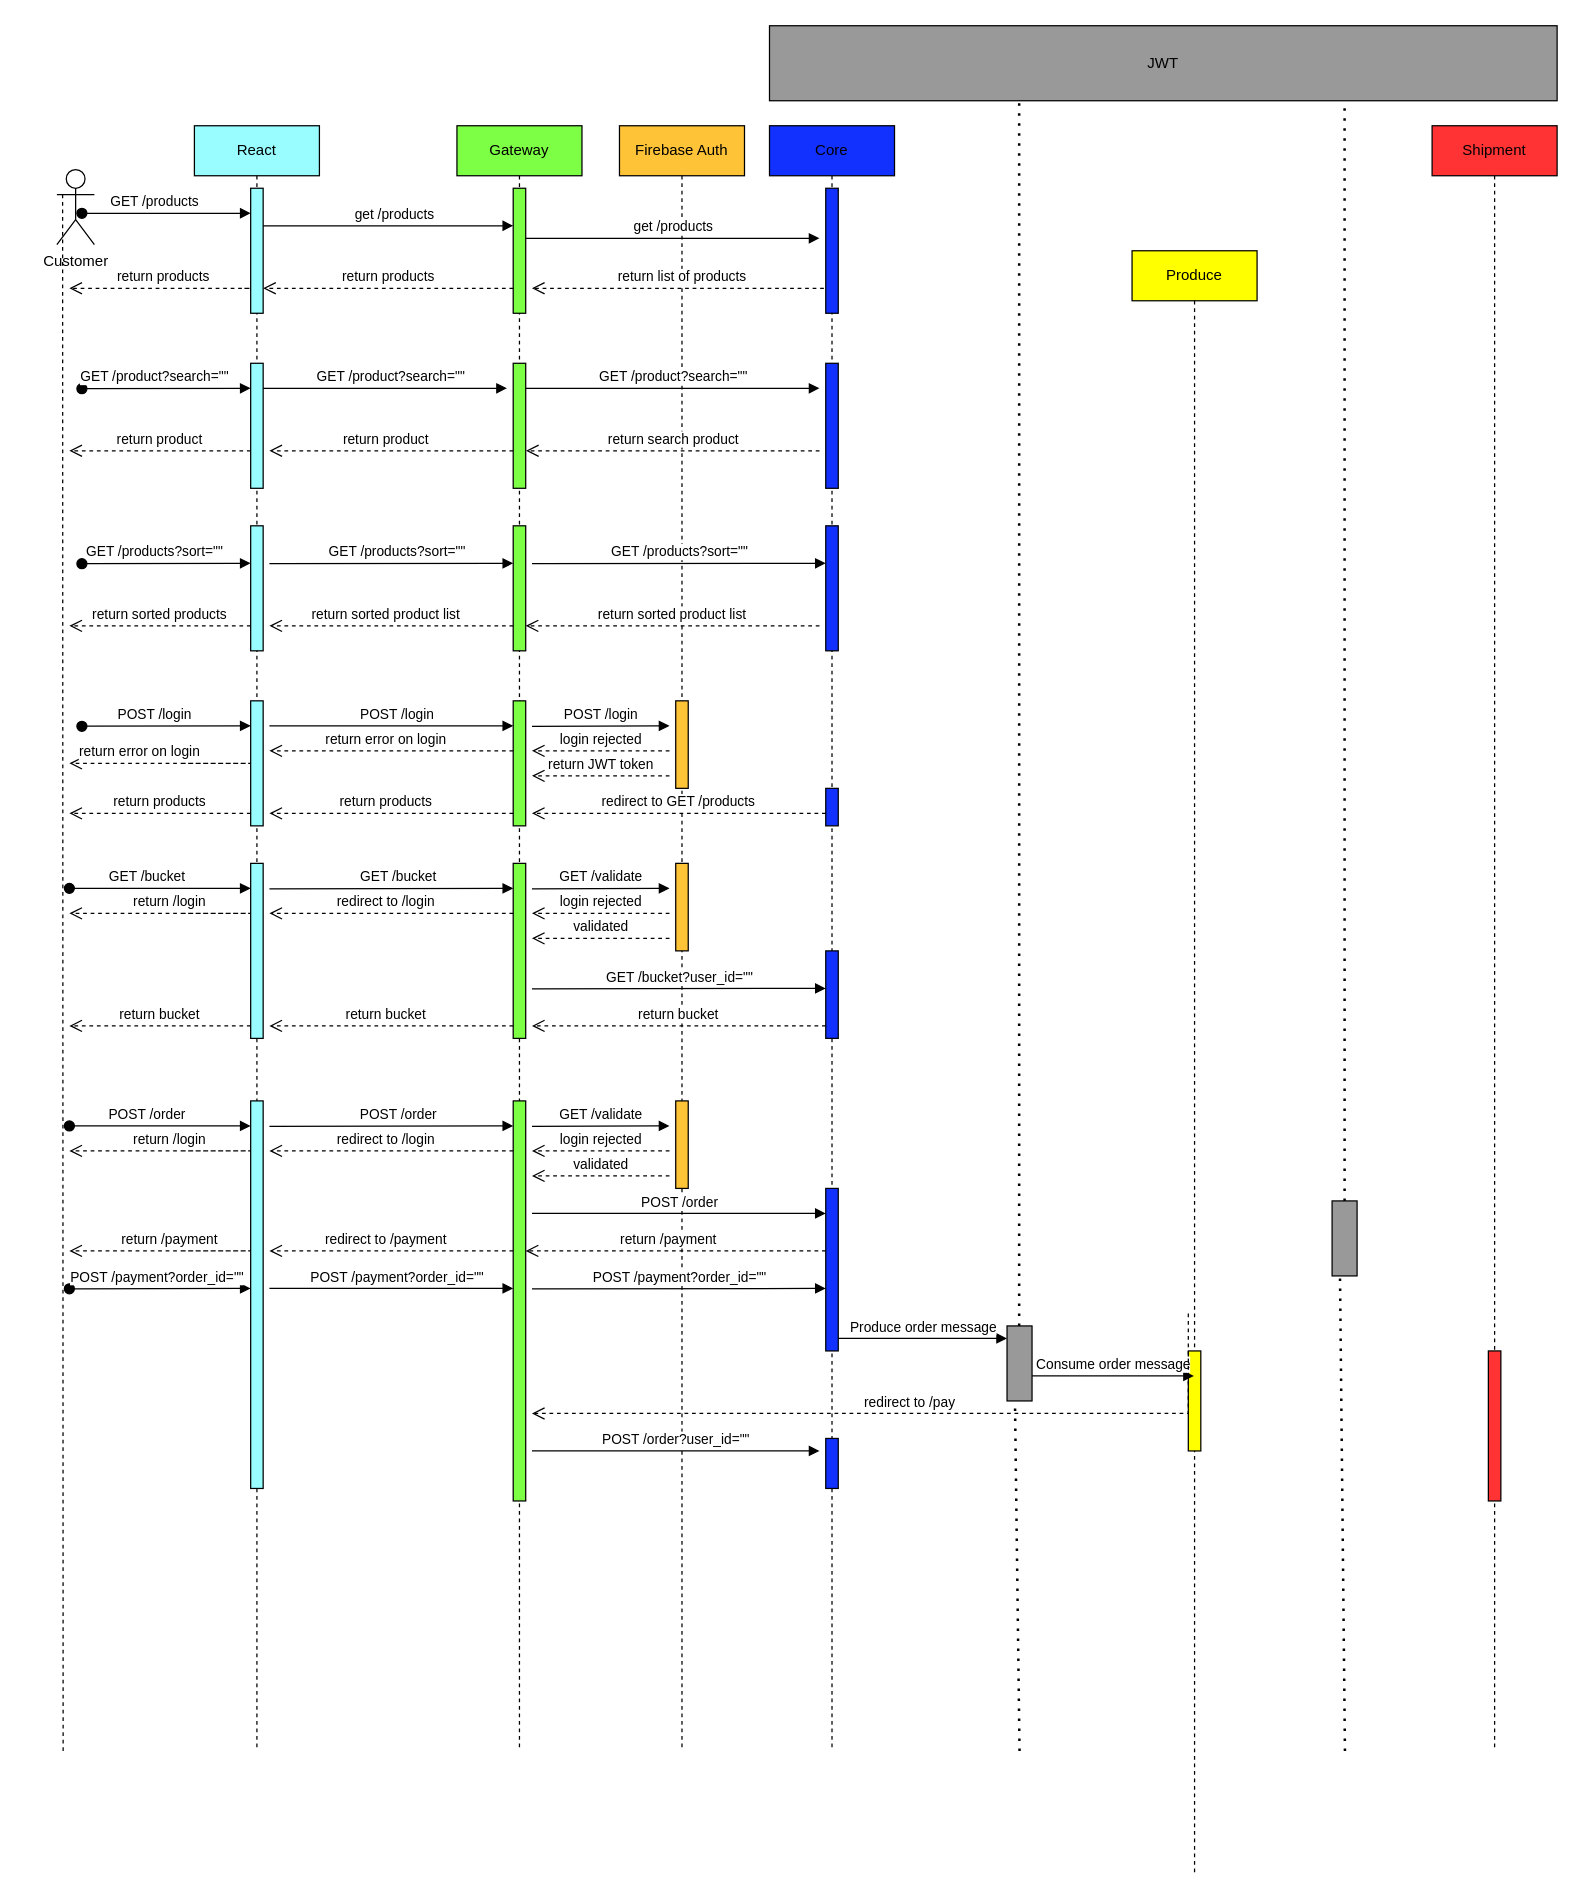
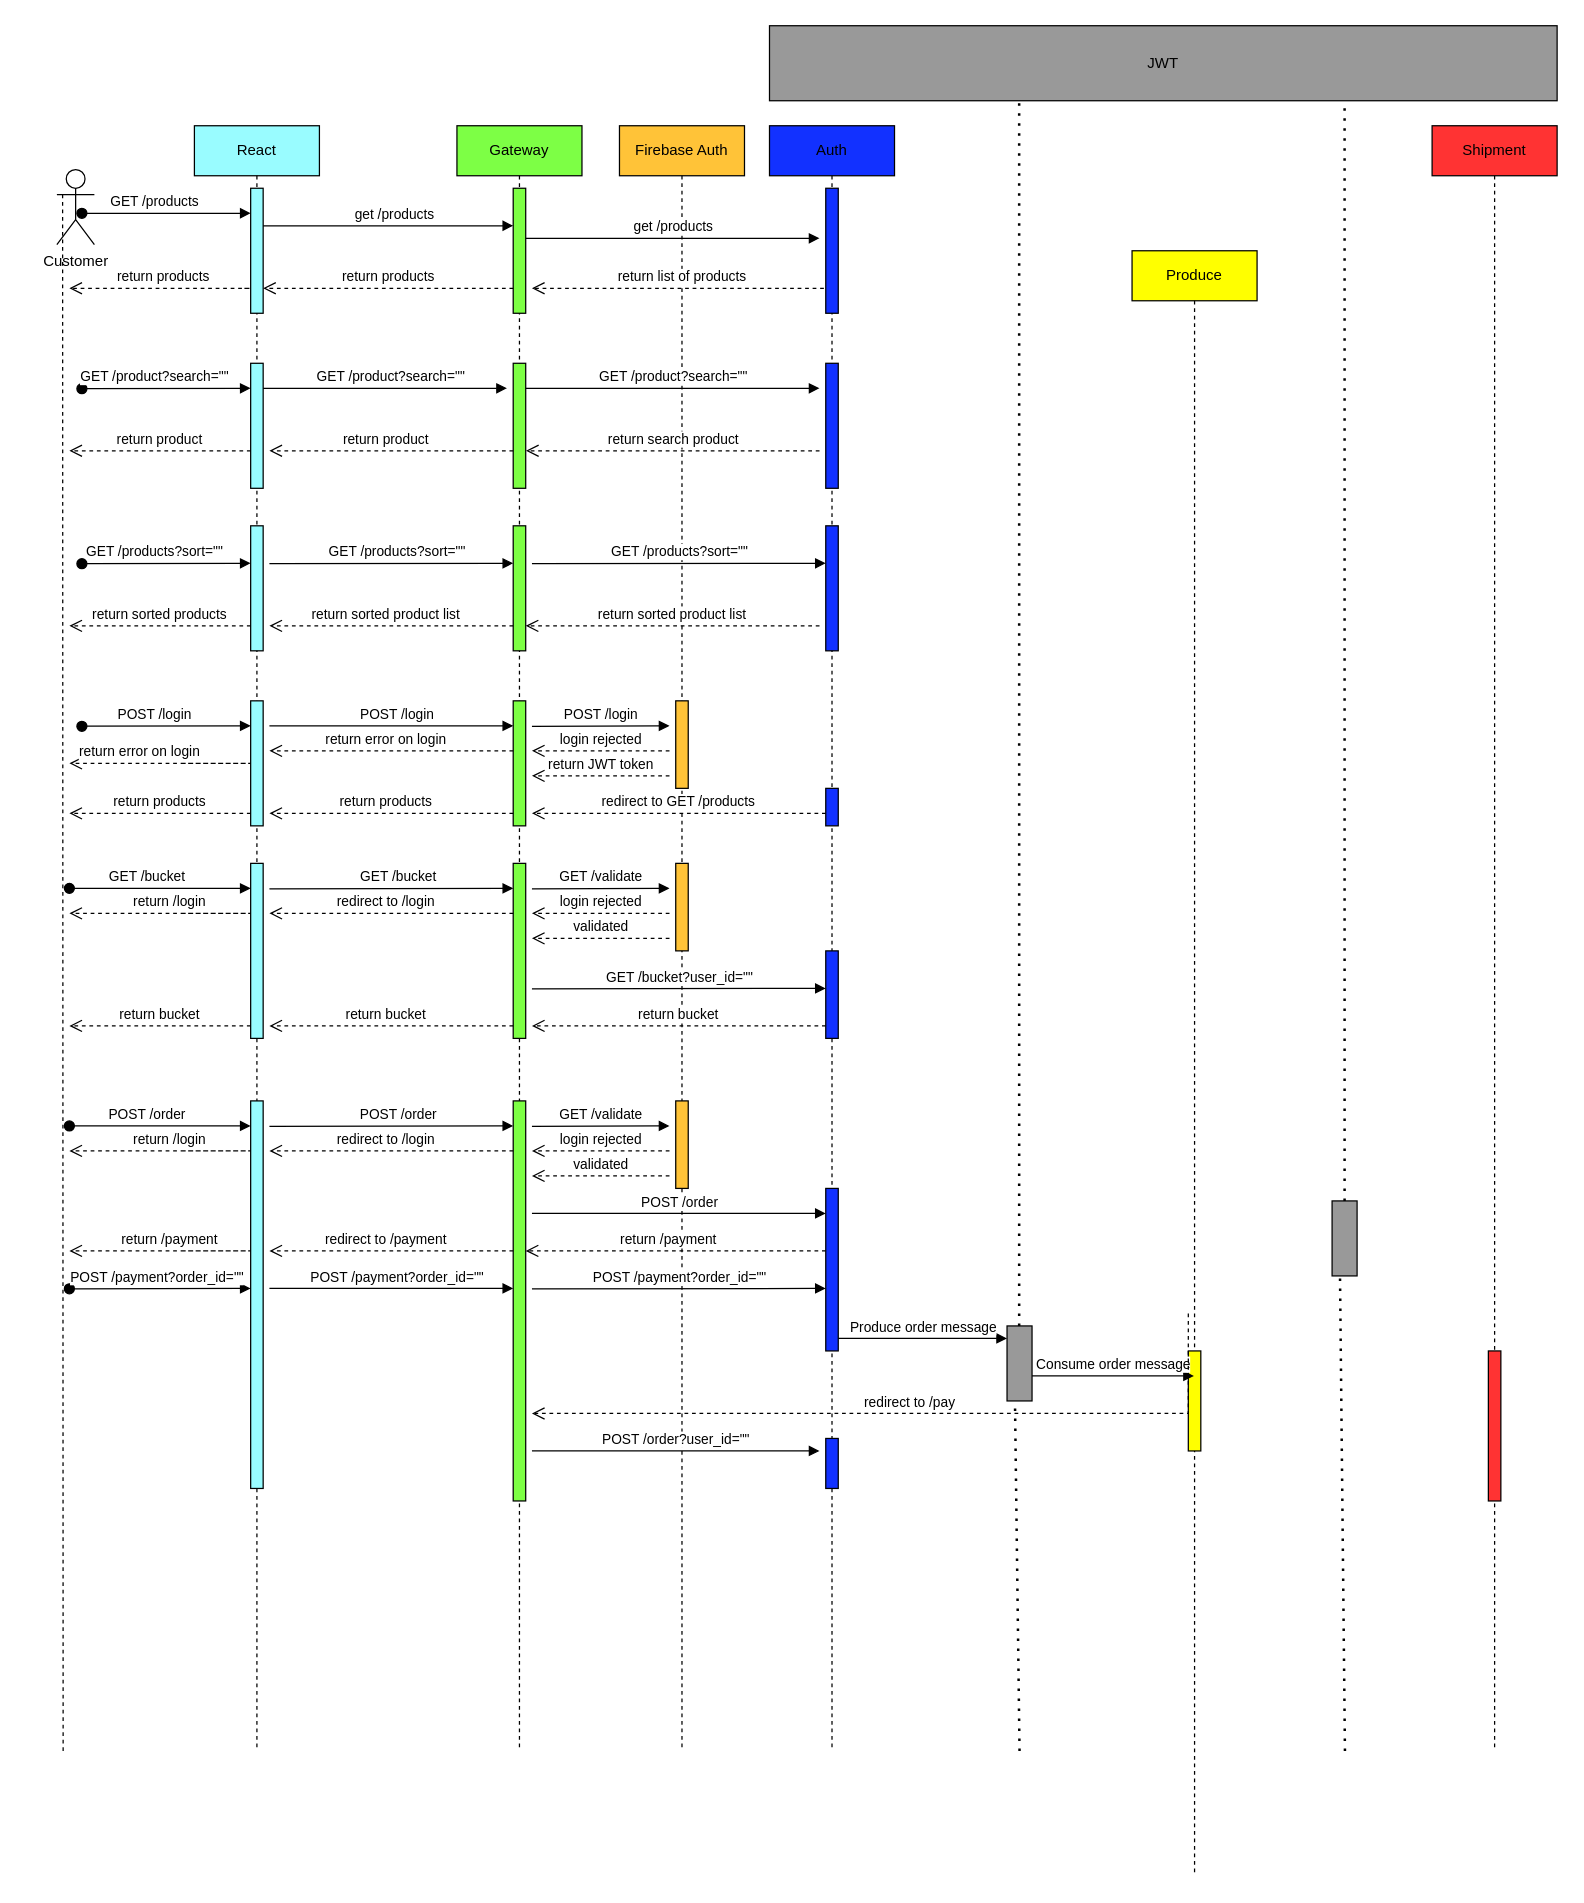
- <mxCell id="26" value="Core" style="shape=umlLifeline;perimeter=lifelinePerimeter;whiteSpace=wrap;html=1;container=0;dropTarget=0;collapsible=0;recursiveResize=0;outlineConnect=0;portConstraint=eastwest;newEdgeStyle={&quot;edgeStyle&quot;:&quot;elbowEdgeStyle&quot;,&quot;elbow&quot;:&quot;vertical&quot;,&quot;curved&quot;:0,&quot;rounded&quot;:0};fillColor=#1231FF;" vertex="1" parent="1"><mxGeometry x="615" y="100" width="100" height="1300" as="geometry" /></mxCell>
+ <mxCell id="26" value="Auth" style="shape=umlLifeline;perimeter=lifelinePerimeter;whiteSpace=wrap;html=1;container=0;dropTarget=0;collapsible=0;recursiveResize=0;outlineConnect=0;portConstraint=eastwest;newEdgeStyle={&quot;edgeStyle&quot;:&quot;elbowEdgeStyle&quot;,&quot;elbow&quot;:&quot;vertical&quot;,&quot;curved&quot;:0,&quot;rounded&quot;:0};fillColor=#1231FF;" vertex="1" parent="1"><mxGeometry x="615" y="100" width="100" height="1300" as="geometry" /></mxCell>
